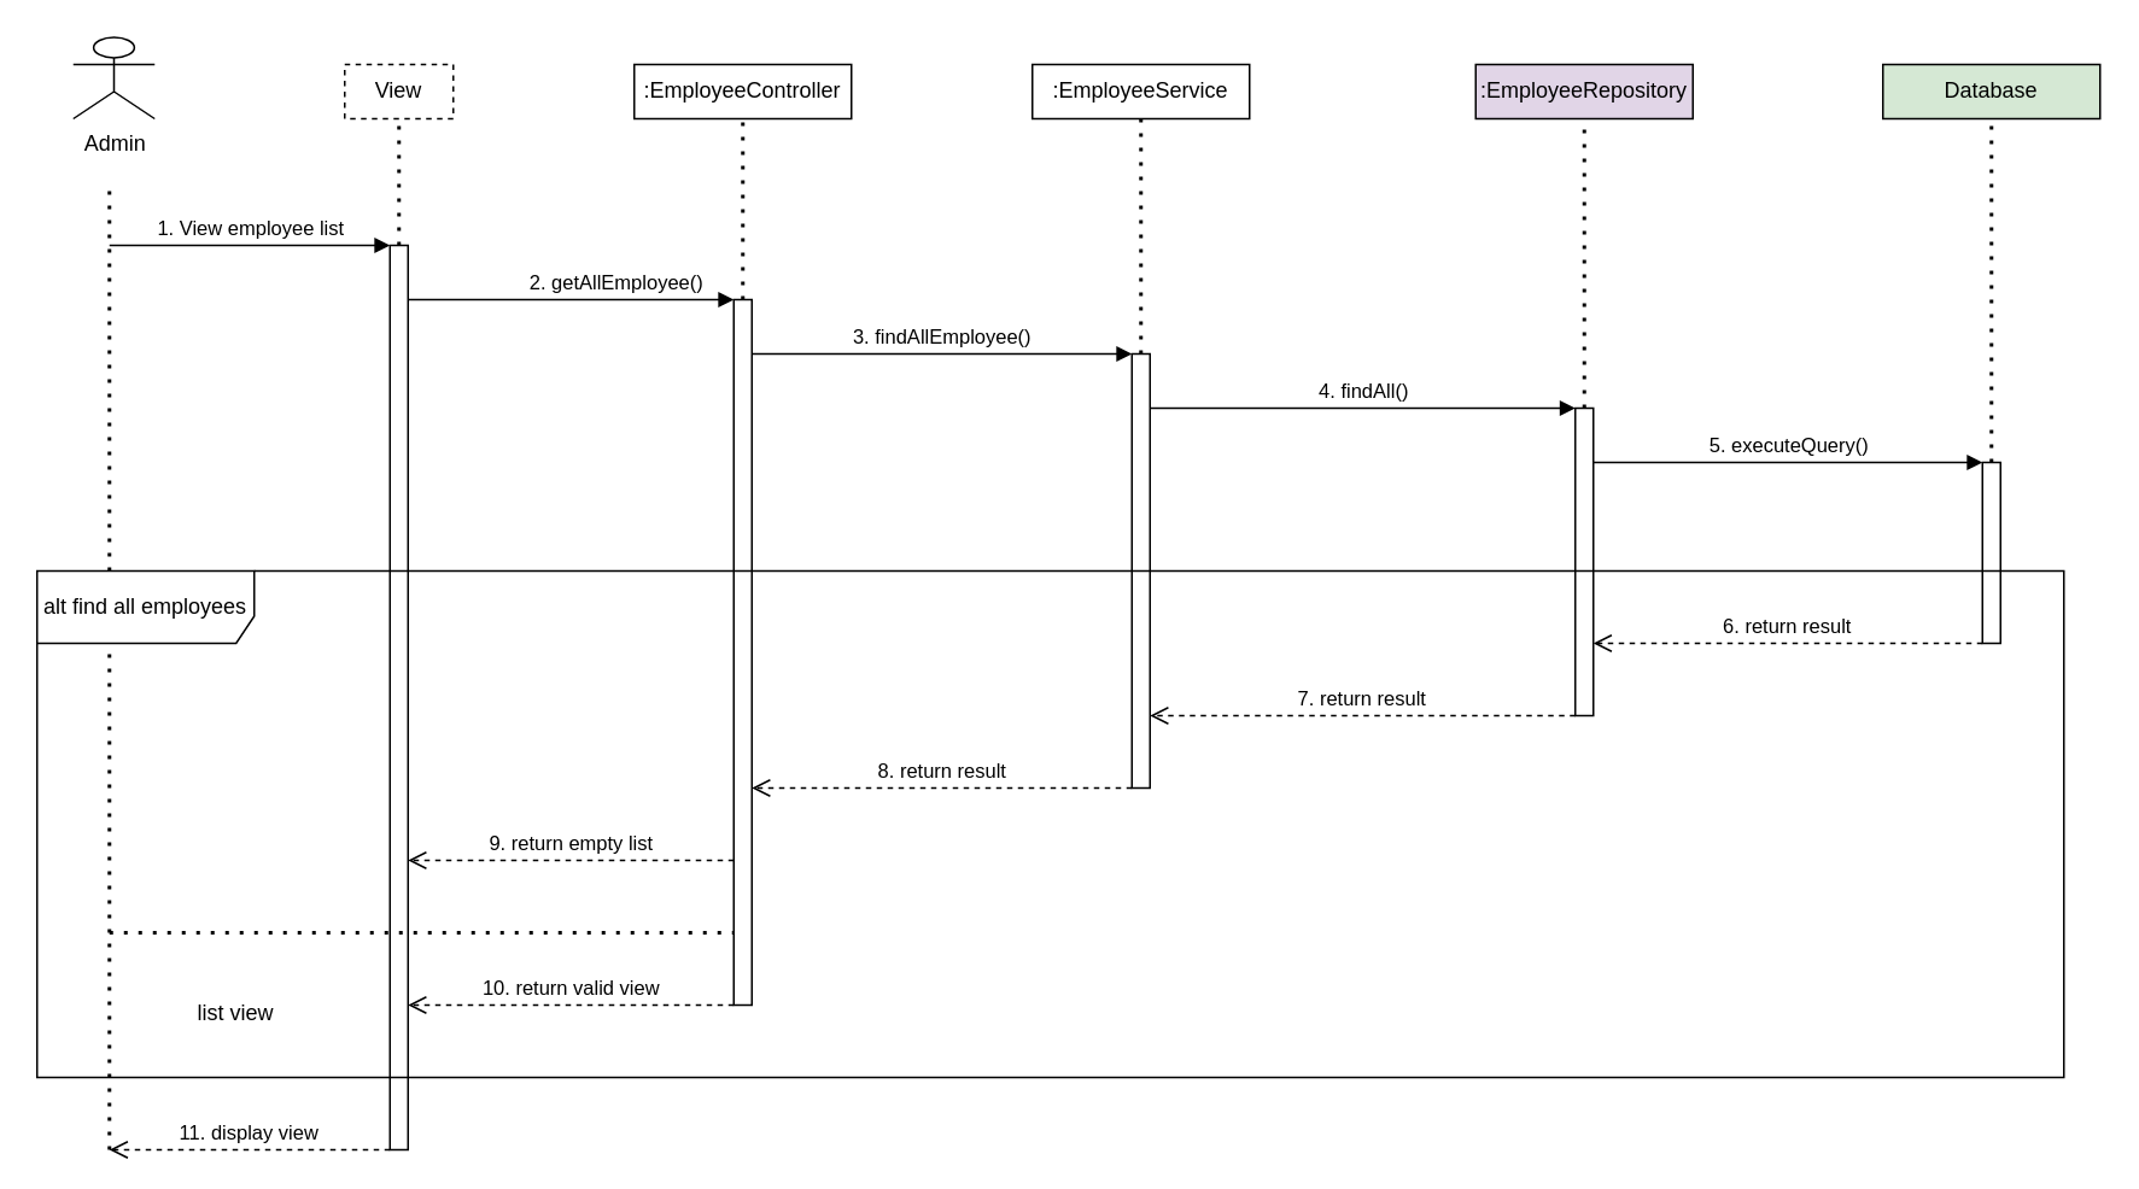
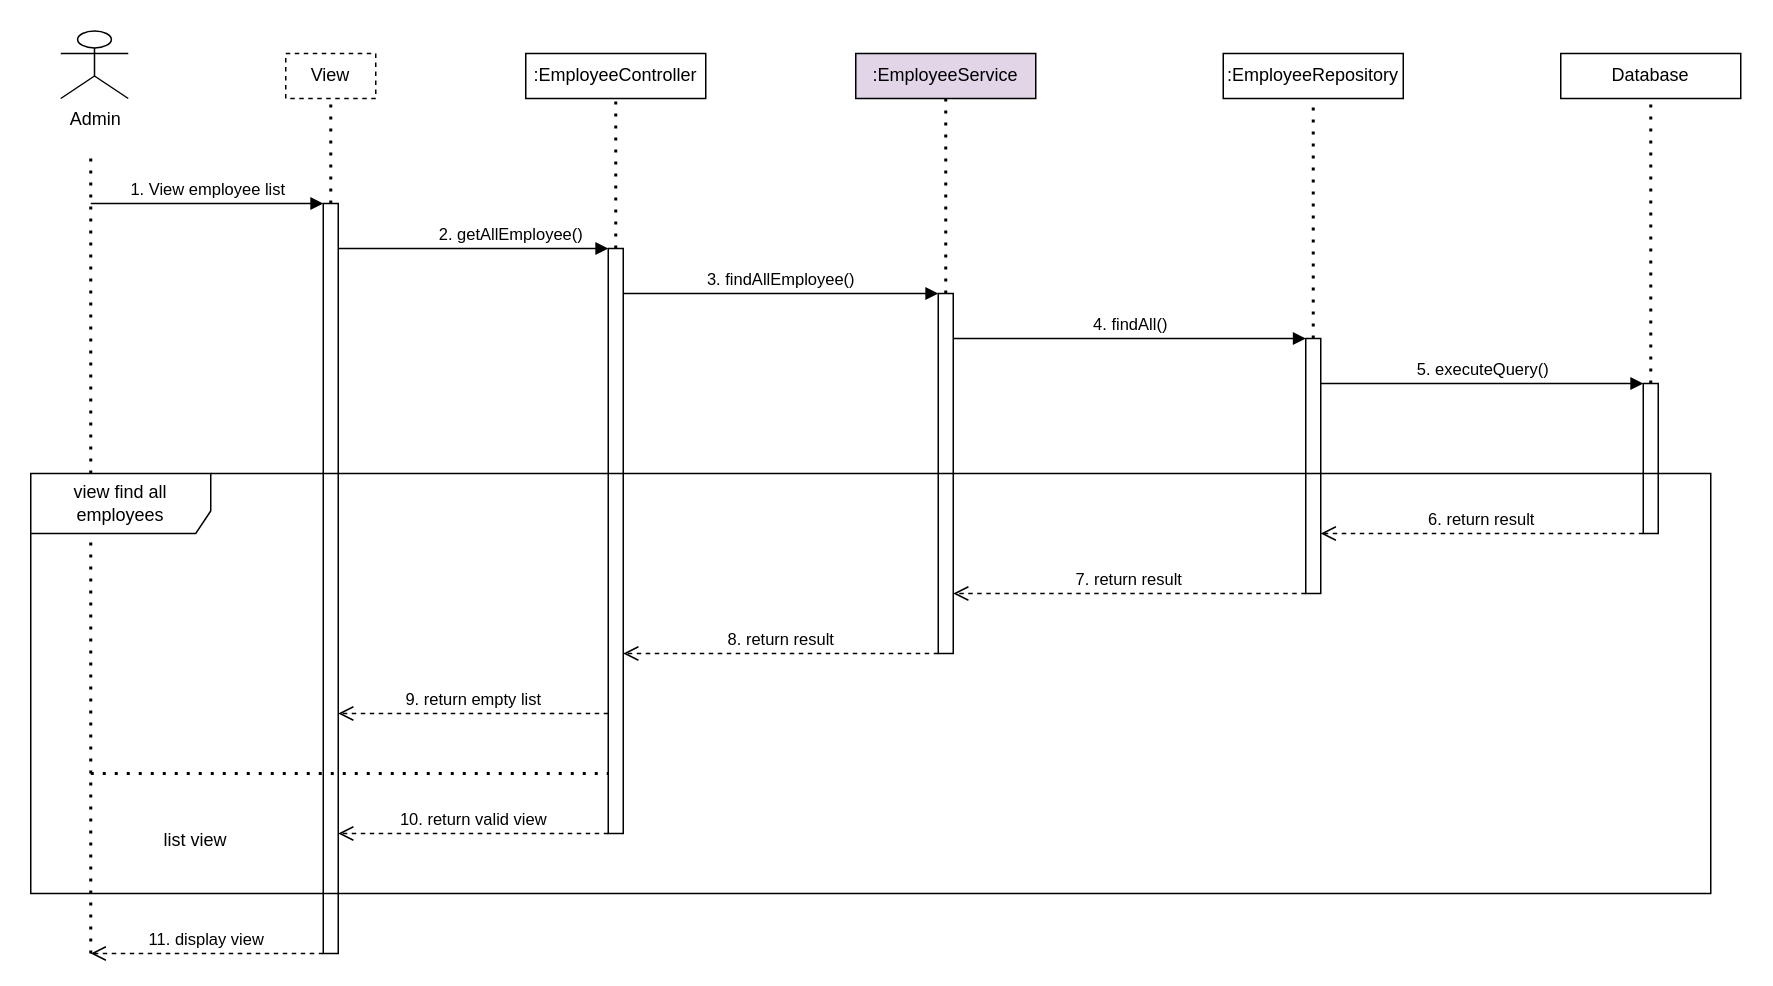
- <mxCell id="5" value=":EmployeeService" style="rounded=0;whiteSpace=wrap;html=1;" parent="1" vertex="1"><mxGeometry x="570" y="35" width="120" height="30" as="geometry" /></mxCell>
+ <mxCell id="5" value=":EmployeeService" style="rounded=0;whiteSpace=wrap;html=1;fillColor=#e1d5e7;" parent="1" vertex="1"><mxGeometry x="570" y="35" width="120" height="30" as="geometry" /></mxCell>
- <mxCell id="6" value=":EmployeeRepository" style="rounded=0;whiteSpace=wrap;html=1;fillColor=#e1d5e7;" parent="1" vertex="1"><mxGeometry x="815" y="35" width="120" height="30" as="geometry" /></mxCell>
+ <mxCell id="6" value=":EmployeeRepository" style="rounded=0;whiteSpace=wrap;html=1;" parent="1" vertex="1"><mxGeometry x="815" y="35" width="120" height="30" as="geometry" /></mxCell>
- <mxCell id="7" value="Database" style="rounded=0;whiteSpace=wrap;html=1;fillColor=#d5e8d4;" parent="1" vertex="1"><mxGeometry x="1040" y="35" width="120" height="30" as="geometry" /></mxCell>
+ <mxCell id="7" value="Database" style="rounded=0;whiteSpace=wrap;html=1;" parent="1" vertex="1"><mxGeometry x="1040" y="35" width="120" height="30" as="geometry" /></mxCell>
- <mxCell id="31" value="alt find all employees" style="shape=umlFrame;whiteSpace=wrap;html=1;pointerEvents=0;width=120;height=40;" parent="1" vertex="1"><mxGeometry x="20" y="315" width="1120" height="280" as="geometry" /></mxCell>
+ <mxCell id="31" value="view find all employees" style="shape=umlFrame;whiteSpace=wrap;html=1;pointerEvents=0;width=120;height=40;" parent="1" vertex="1"><mxGeometry x="20" y="315" width="1120" height="280" as="geometry" /></mxCell>
